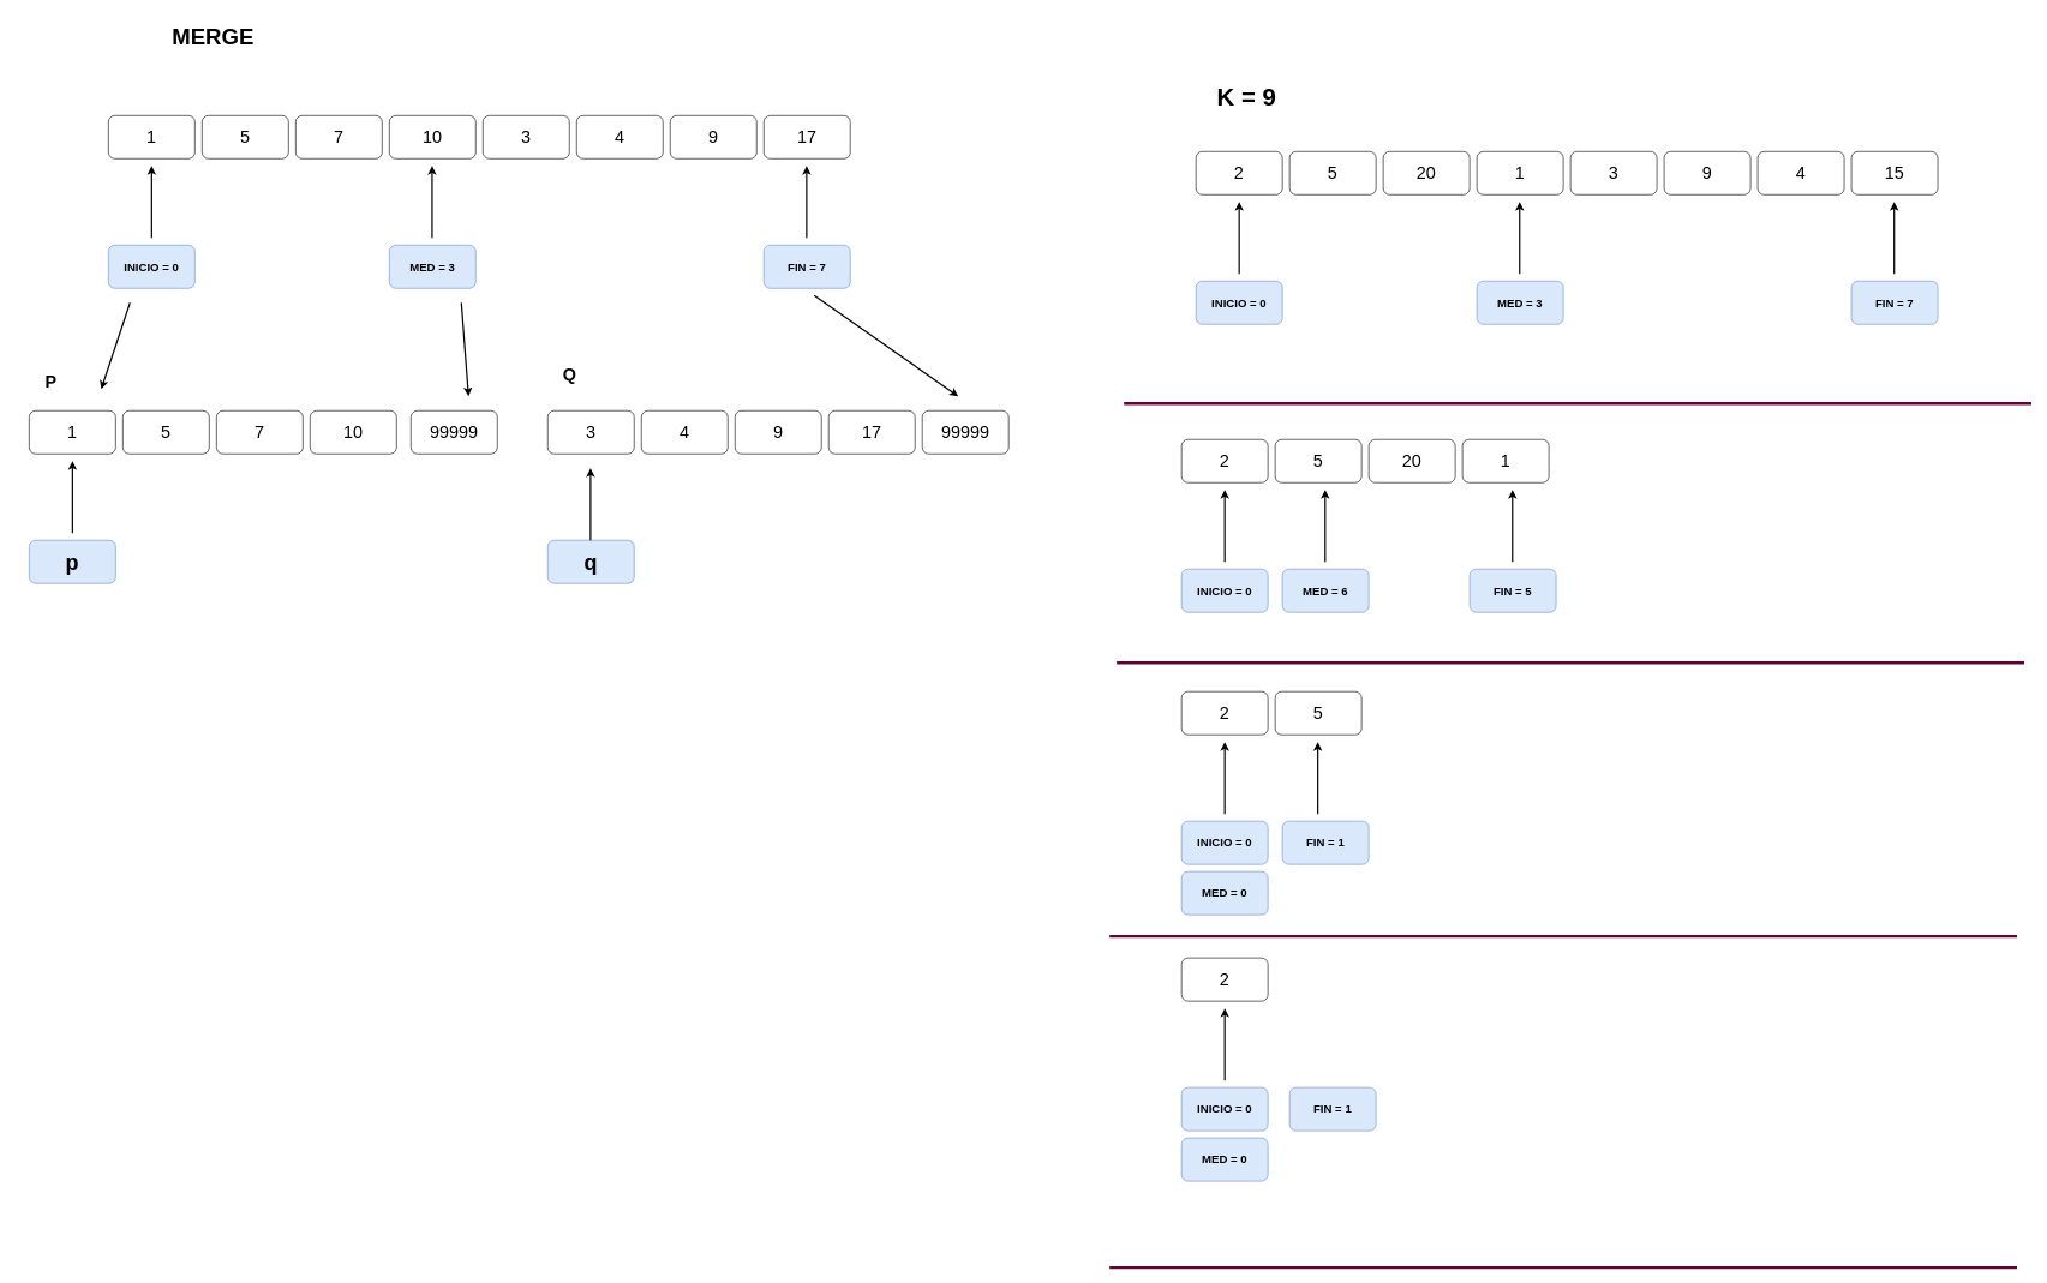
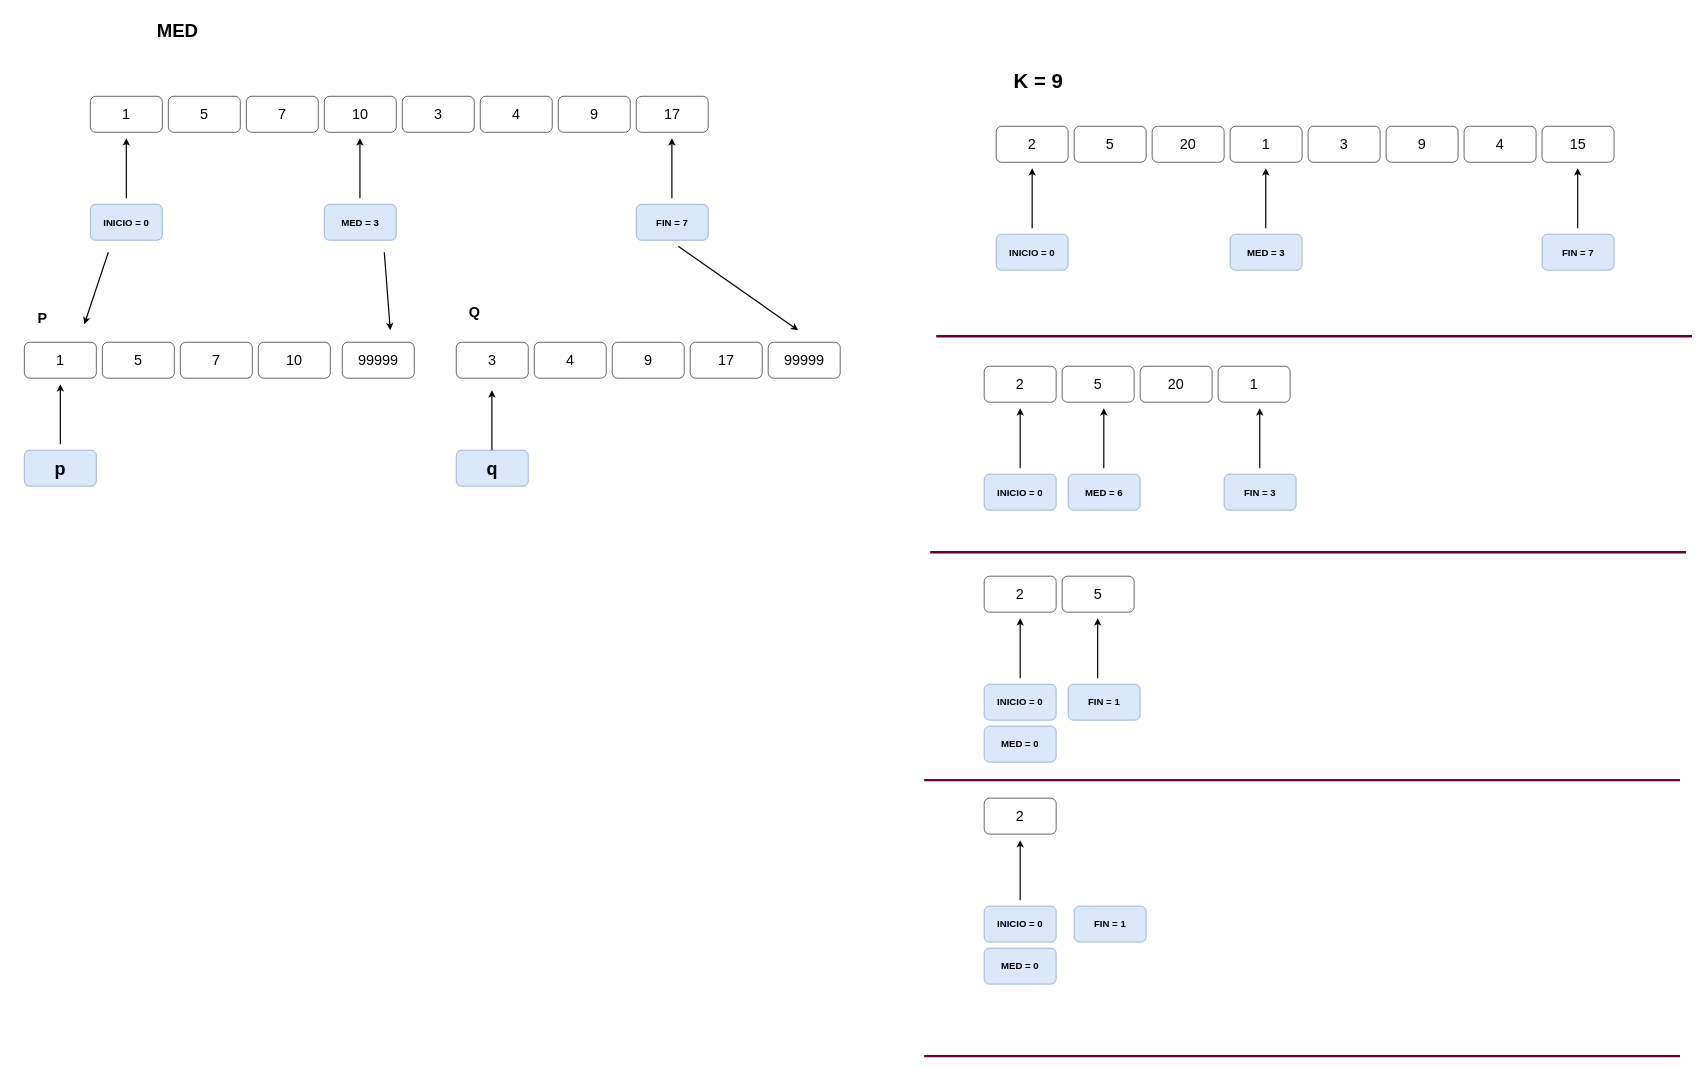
- <mxCell id="57" value="&lt;font style=&quot;font-size: 31px;&quot;&gt;MERGE&lt;/font&gt;" style="text;strokeColor=none;fillColor=none;html=1;fontSize=24;fontStyle=1;verticalAlign=middle;align=center;" vertex="1" parent="1"><mxGeometry x="210" y="20" width="170" height="60" as="geometry" /></mxCell>
+ <mxCell id="57" value="&lt;font style=&quot;font-size: 31px;&quot;&gt;MED&lt;/font&gt;" style="text;strokeColor=none;fillColor=none;html=1;fontSize=24;fontStyle=1;verticalAlign=middle;align=center;" vertex="1" parent="1"><mxGeometry x="210" y="20" width="170" height="60" as="geometry" /></mxCell>
- <mxCell id="25" value="&lt;font style=&quot;font-size: 16px;&quot;&gt;&lt;b&gt;FIN = 5&lt;/b&gt;&lt;/font&gt;" style="rounded=1;whiteSpace=wrap;html=1;fillColor=#dae8fc;strokeColor=#6c8ebf;" parent="1" vertex="1"><mxGeometry x="2040" y="790" width="120" height="60" as="geometry" /></mxCell>
+ <mxCell id="25" value="&lt;font style=&quot;font-size: 16px;&quot;&gt;&lt;b&gt;FIN = 3&lt;/b&gt;&lt;/font&gt;" style="rounded=1;whiteSpace=wrap;html=1;fillColor=#dae8fc;strokeColor=#6c8ebf;" parent="1" vertex="1"><mxGeometry x="2040" y="790" width="120" height="60" as="geometry" /></mxCell>
